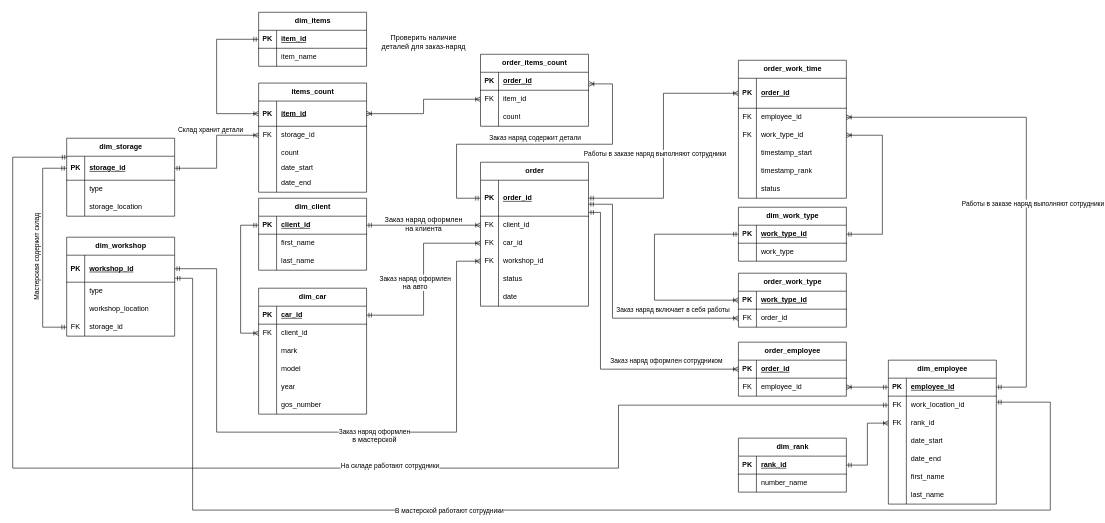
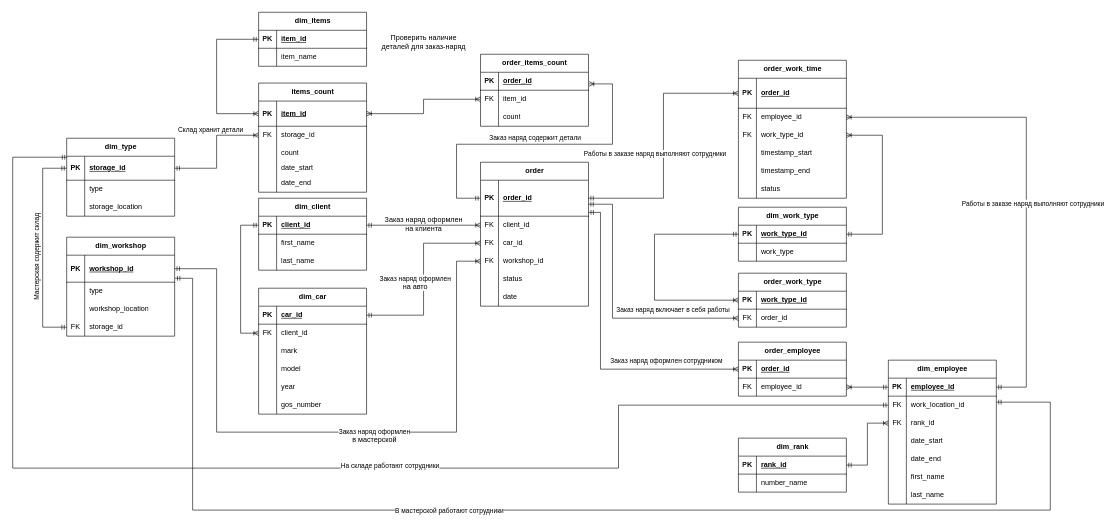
- <mxCell id="106" value="dim_storage" style="shape=table;startSize=30;container=1;collapsible=1;childLayout=tableLayout;fixedRows=1;rowLines=0;fontStyle=1;align=center;resizeLast=1;html=1;" parent="1" vertex="1"><mxGeometry x="110" y="230" width="180" height="130" as="geometry" /></mxCell>
+ <mxCell id="106" value="dim_type" style="shape=table;startSize=30;container=1;collapsible=1;childLayout=tableLayout;fixedRows=1;rowLines=0;fontStyle=1;align=center;resizeLast=1;html=1;" parent="1" vertex="1"><mxGeometry x="110" y="230" width="180" height="130" as="geometry" /></mxCell>
- <mxCell id="155" value="timestamp_rank" style="shape=partialRectangle;connectable=0;fillColor=none;top=0;left=0;bottom=0;right=0;align=left;spacingLeft=6;overflow=hidden;whiteSpace=wrap;html=1;" vertex="1" parent="153"><mxGeometry x="30" width="150" height="30" as="geometry"><mxRectangle width="150" height="30" as="alternateBounds" /></mxGeometry></mxCell>
+ <mxCell id="155" value="timestamp_end" style="shape=partialRectangle;connectable=0;fillColor=none;top=0;left=0;bottom=0;right=0;align=left;spacingLeft=6;overflow=hidden;whiteSpace=wrap;html=1;" vertex="1" parent="153"><mxGeometry x="30" width="150" height="30" as="geometry"><mxRectangle width="150" height="30" as="alternateBounds" /></mxGeometry></mxCell>
